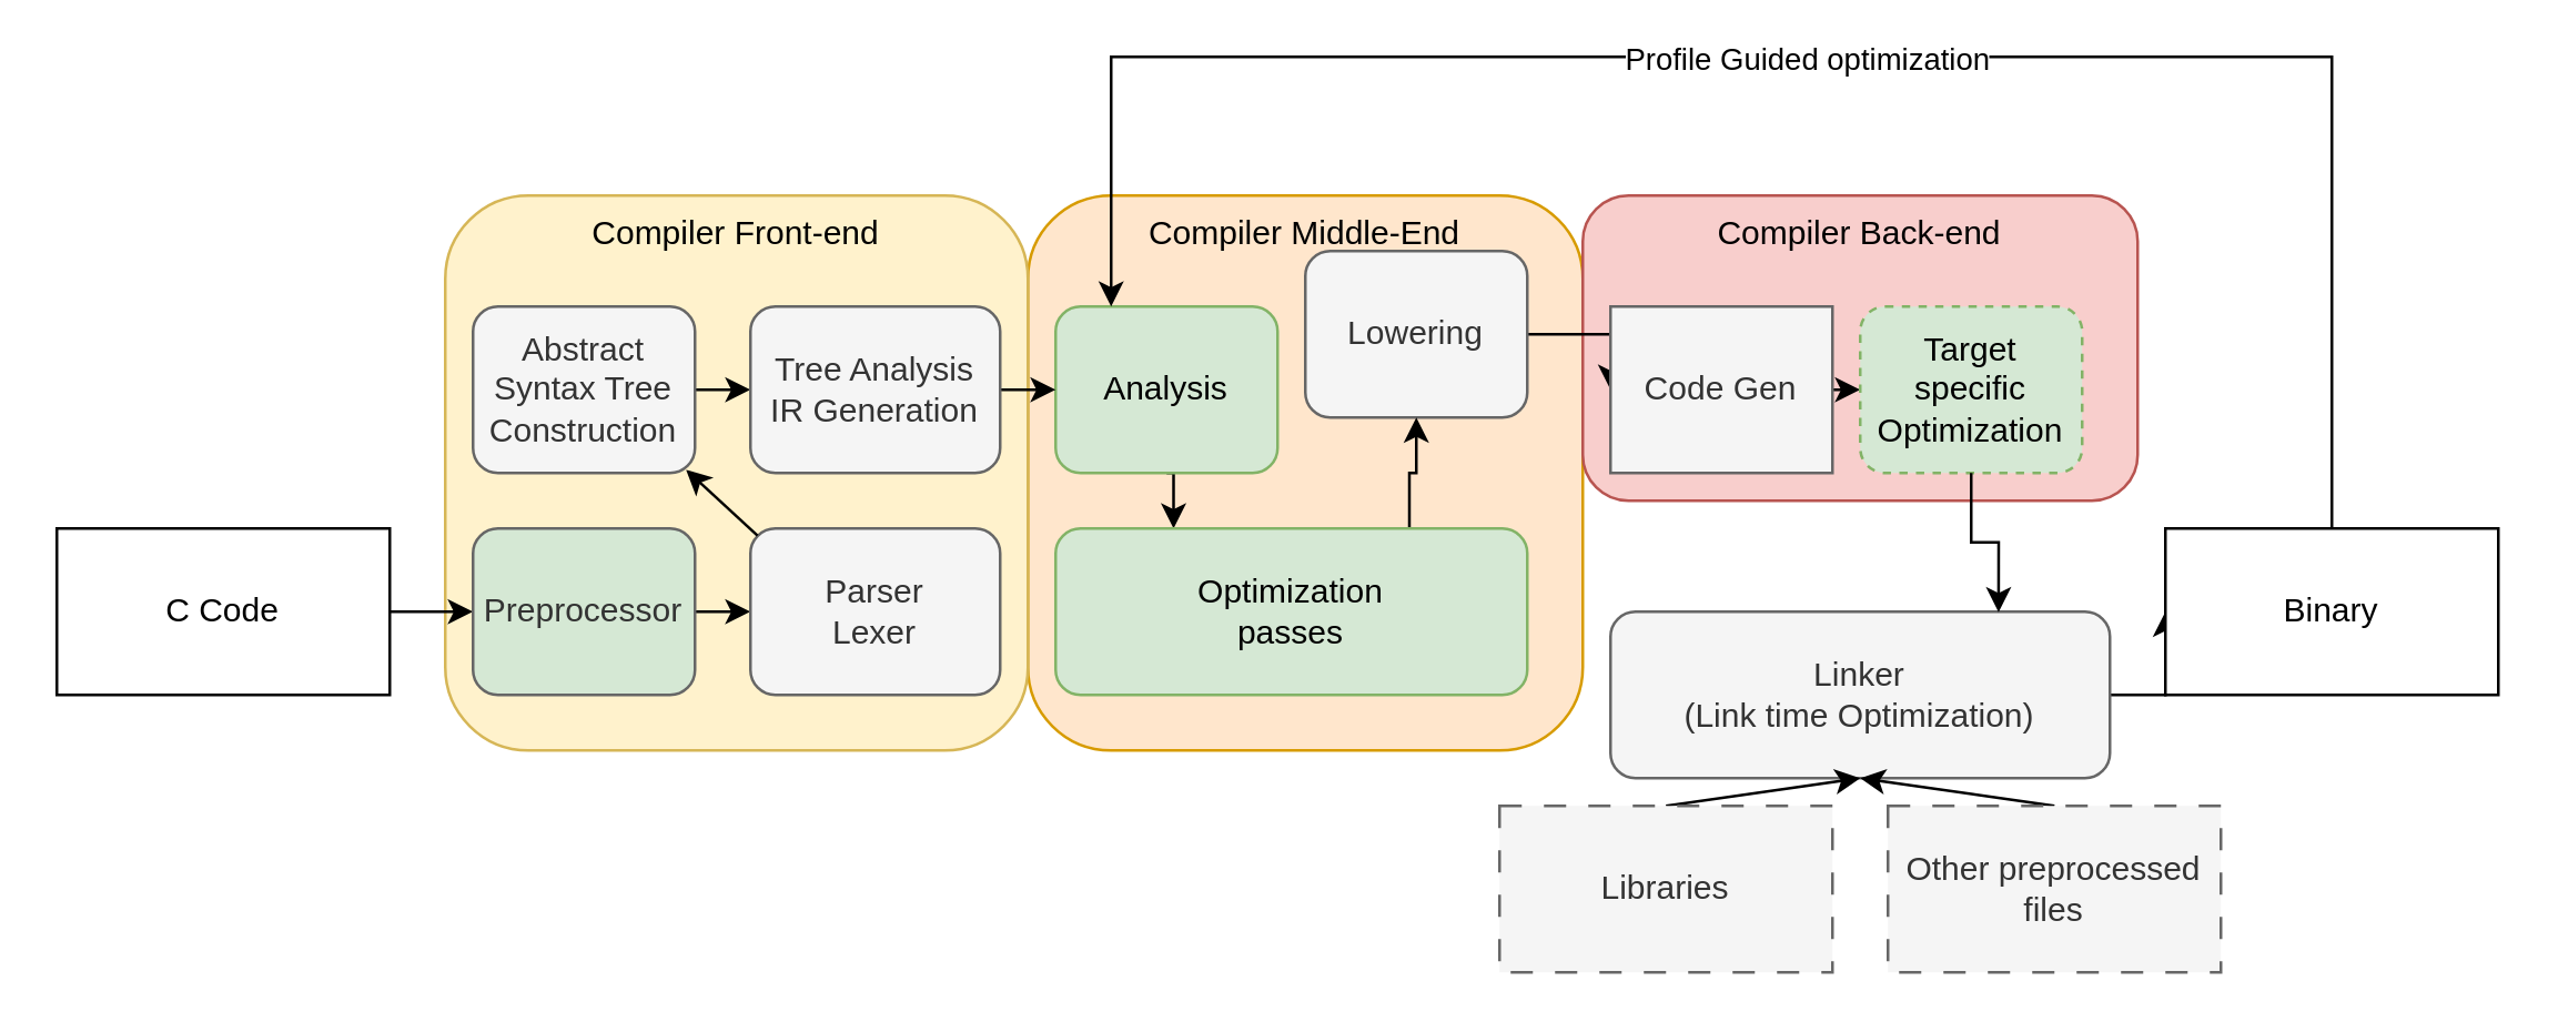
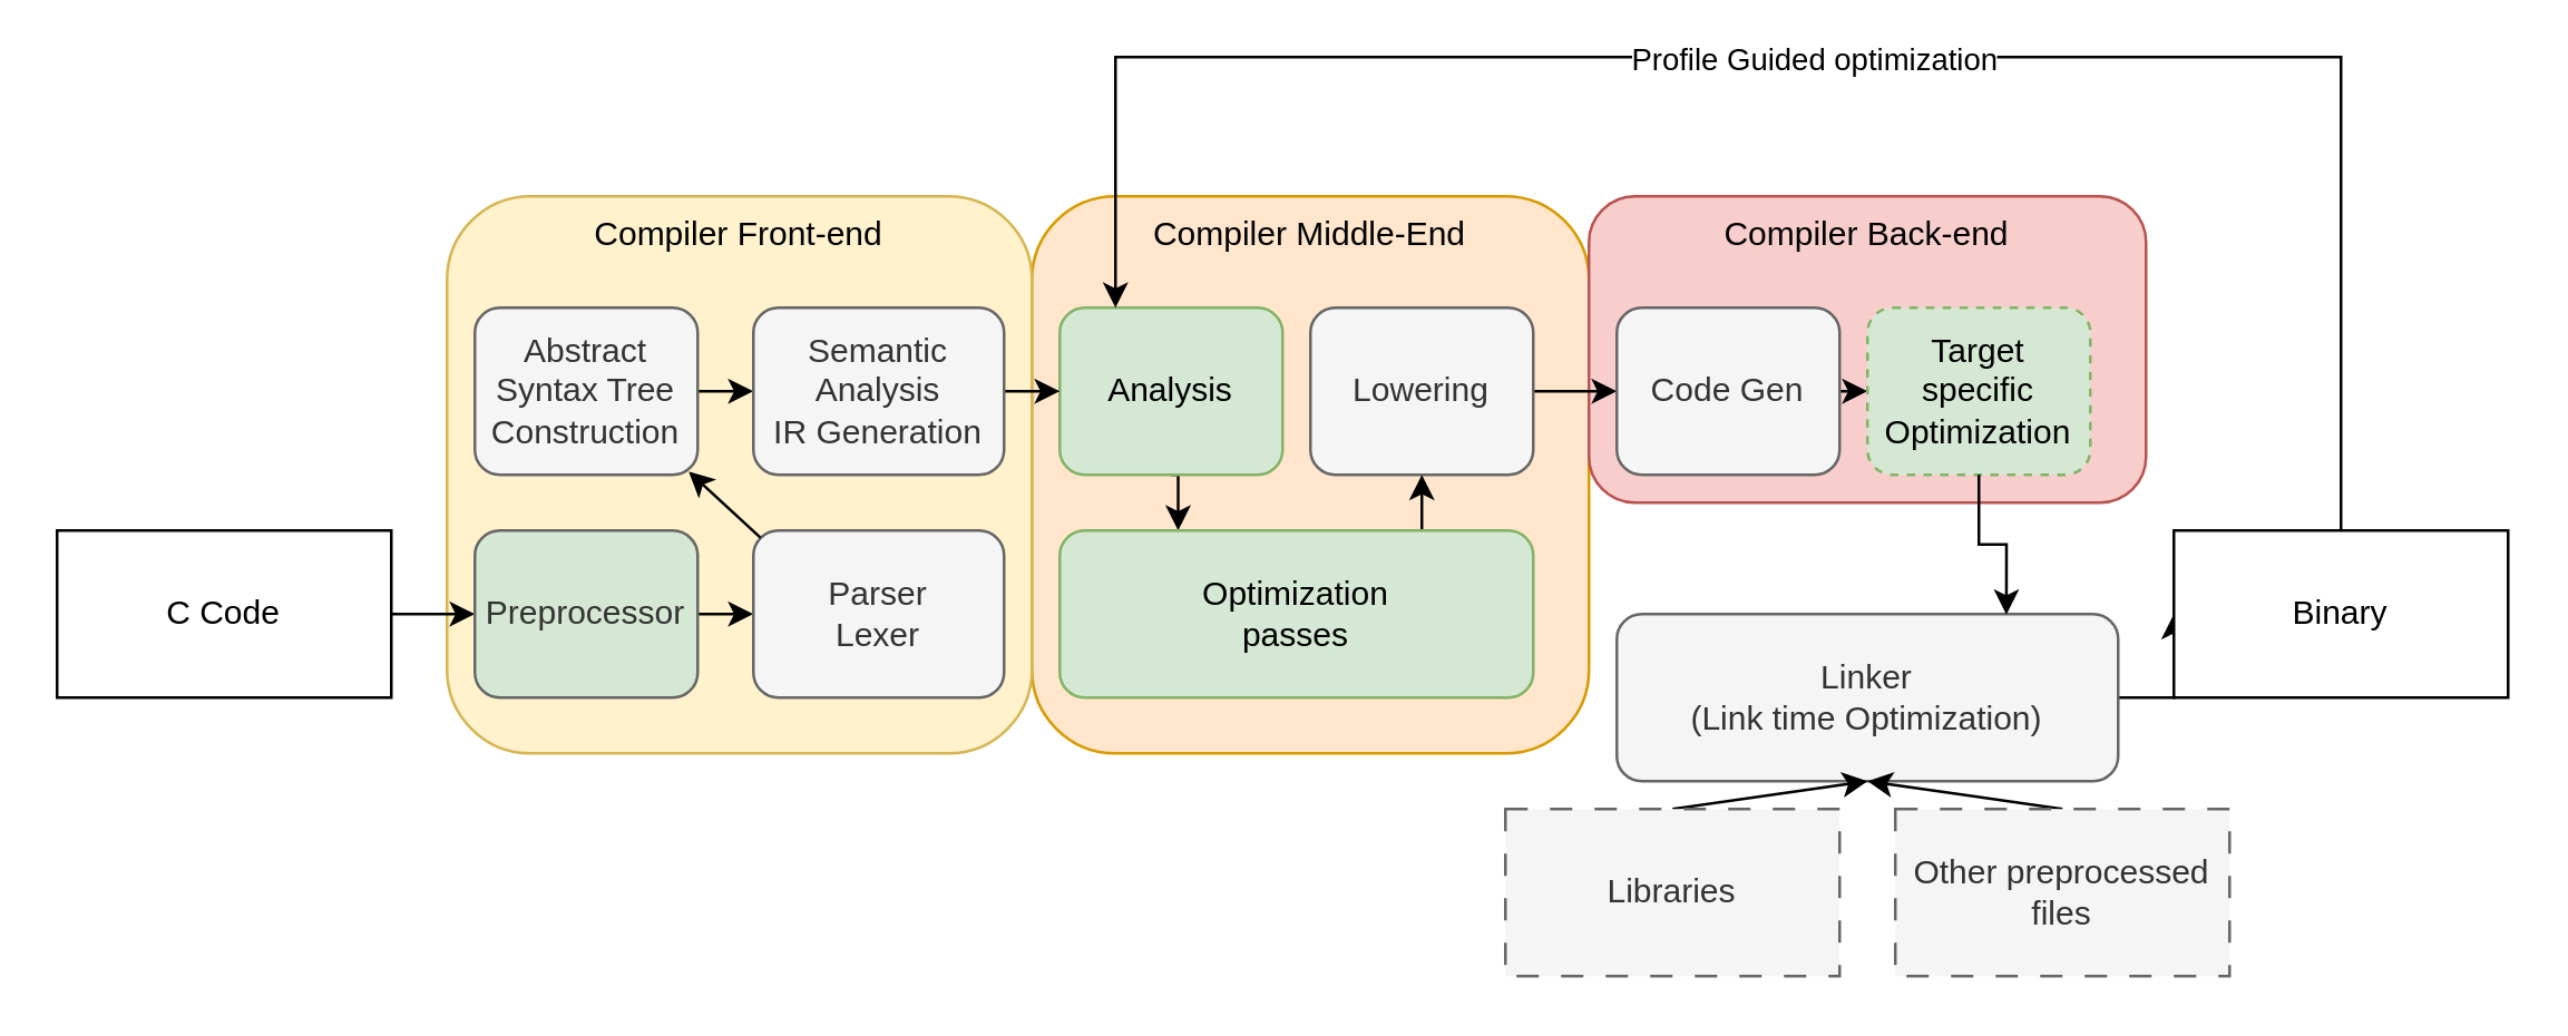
- <mxCell id="15" value="Lowering" style="rounded=1;whiteSpace=wrap;html=1;fillColor=#f5f5f5;fontColor=#333333;strokeColor=#666666;" vertex="1" parent="1"><mxGeometry x="470" y="90" width="80" height="60" as="geometry" /></mxCell>
+ <mxCell id="15" value="Lowering" style="rounded=1;whiteSpace=wrap;html=1;fillColor=#f5f5f5;fontColor=#333333;strokeColor=#666666;" vertex="1" parent="1"><mxGeometry x="470" y="110" width="80" height="60" as="geometry" /></mxCell>
- <mxCell id="27" value="&lt;div&gt;Tree Analysis&lt;/div&gt;&lt;div&gt;IR Generation&lt;/div&gt;" style="rounded=1;whiteSpace=wrap;html=1;fillColor=#f5f5f5;fontColor=#333333;strokeColor=#666666;" vertex="1" parent="1"><mxGeometry x="270" y="110" width="90" height="60" as="geometry" /></mxCell>
+ <mxCell id="27" value="&lt;div&gt;Semantic Analysis&lt;/div&gt;&lt;div&gt;IR Generation&lt;/div&gt;" style="rounded=1;whiteSpace=wrap;html=1;fillColor=#f5f5f5;fontColor=#333333;strokeColor=#666666;" vertex="1" parent="1"><mxGeometry x="270" y="110" width="90" height="60" as="geometry" /></mxCell>
- <mxCell id="19" value="Code Gen" style="whiteSpace=wrap;html=1;fillColor=#f5f5f5;fontColor=#333333;strokeColor=#666666;rounded=0;" vertex="1" parent="1"><mxGeometry x="580" y="110" width="80" height="60" as="geometry" /></mxCell>
+ <mxCell id="19" value="Code Gen" style="rounded=1;whiteSpace=wrap;html=1;fillColor=#f5f5f5;fontColor=#333333;strokeColor=#666666;" vertex="1" parent="1"><mxGeometry x="580" y="110" width="80" height="60" as="geometry" /></mxCell>
